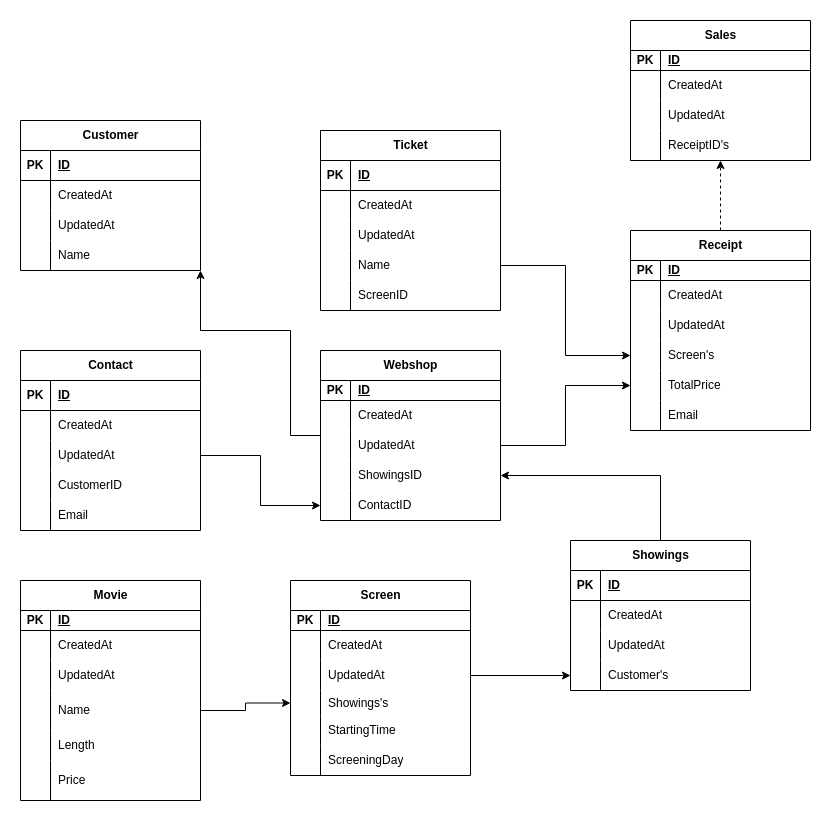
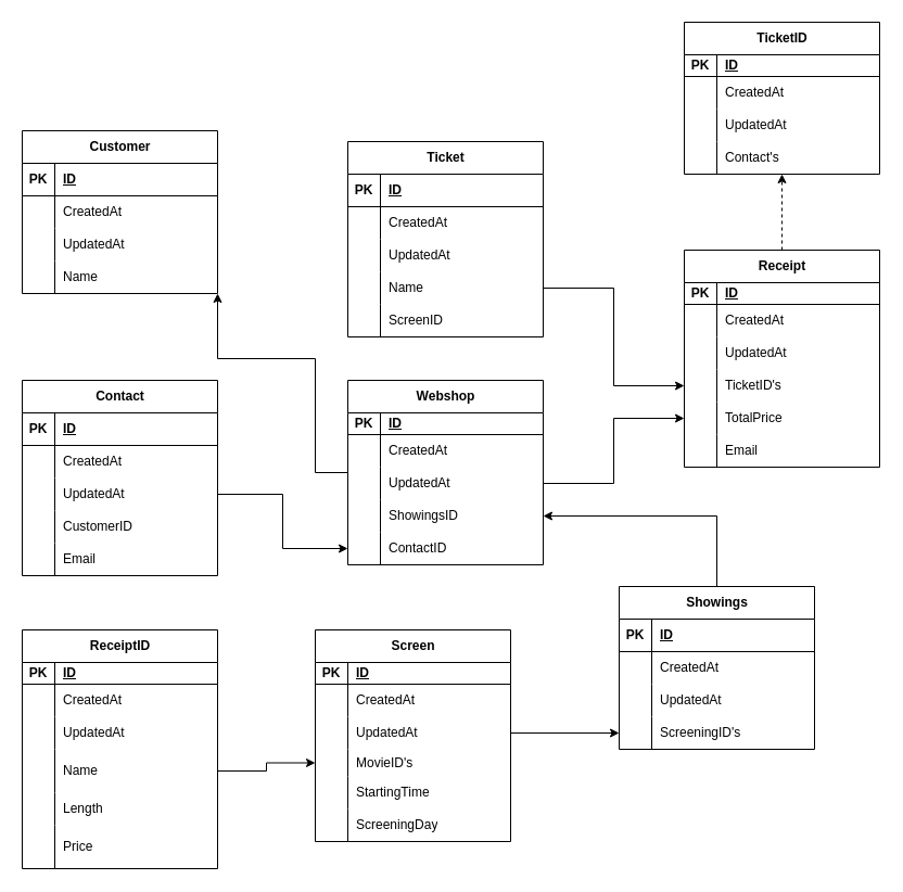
- <mxCell id="141" value="Sales" style="shape=table;startSize=30;container=1;collapsible=1;childLayout=tableLayout;fixedRows=1;rowLines=0;fontStyle=1;align=center;resizeLast=1;html=1;" vertex="1" parent="1"><mxGeometry x="630" y="20" width="180" height="140" as="geometry" /></mxCell>
+ <mxCell id="141" value="TicketID" style="shape=table;startSize=30;container=1;collapsible=1;childLayout=tableLayout;fixedRows=1;rowLines=0;fontStyle=1;align=center;resizeLast=1;html=1;" vertex="1" parent="1"><mxGeometry x="630" y="20" width="180" height="140" as="geometry" /></mxCell>
- <mxCell id="153" value="ReceiptID's" style="shape=partialRectangle;connectable=0;fillColor=none;top=0;left=0;bottom=0;right=0;align=left;spacingLeft=6;overflow=hidden;whiteSpace=wrap;html=1;" vertex="1" parent="151"><mxGeometry x="30" width="150" height="30" as="geometry"><mxRectangle width="150" height="30" as="alternateBounds" /></mxGeometry></mxCell>
+ <mxCell id="153" value="Contact's" style="shape=partialRectangle;connectable=0;fillColor=none;top=0;left=0;bottom=0;right=0;align=left;spacingLeft=6;overflow=hidden;whiteSpace=wrap;html=1;" vertex="1" parent="151"><mxGeometry x="30" width="150" height="30" as="geometry"><mxRectangle width="150" height="30" as="alternateBounds" /></mxGeometry></mxCell>
- <mxCell id="131" value="Screen's" style="shape=partialRectangle;connectable=0;fillColor=none;top=0;left=0;bottom=0;right=0;align=left;spacingLeft=6;overflow=hidden;whiteSpace=wrap;html=1;" vertex="1" parent="129"><mxGeometry x="30" width="150" height="30" as="geometry"><mxRectangle width="150" height="30" as="alternateBounds" /></mxGeometry></mxCell>
+ <mxCell id="131" value="TicketID's" style="shape=partialRectangle;connectable=0;fillColor=none;top=0;left=0;bottom=0;right=0;align=left;spacingLeft=6;overflow=hidden;whiteSpace=wrap;html=1;" vertex="1" parent="129"><mxGeometry x="30" width="150" height="30" as="geometry"><mxRectangle width="150" height="30" as="alternateBounds" /></mxGeometry></mxCell>
- <mxCell id="78" value="Movie" style="shape=table;startSize=30;container=1;collapsible=1;childLayout=tableLayout;fixedRows=1;rowLines=0;fontStyle=1;align=center;resizeLast=1;html=1;" vertex="1" parent="1"><mxGeometry x="20" y="580" width="180" height="220" as="geometry" /></mxCell>
+ <mxCell id="78" value="ReceiptID" style="shape=table;startSize=30;container=1;collapsible=1;childLayout=tableLayout;fixedRows=1;rowLines=0;fontStyle=1;align=center;resizeLast=1;html=1;" vertex="1" parent="1"><mxGeometry x="20" y="580" width="180" height="220" as="geometry" /></mxCell>
- <mxCell id="15" value="Customer's" style="shape=partialRectangle;connectable=0;fillColor=none;top=0;left=0;bottom=0;right=0;align=left;spacingLeft=6;overflow=hidden;whiteSpace=wrap;html=1;" vertex="1" parent="13"><mxGeometry x="30" width="150" height="30" as="geometry"><mxRectangle width="150" height="30" as="alternateBounds" /></mxGeometry></mxCell>
+ <mxCell id="15" value="ScreeningID's" style="shape=partialRectangle;connectable=0;fillColor=none;top=0;left=0;bottom=0;right=0;align=left;spacingLeft=6;overflow=hidden;whiteSpace=wrap;html=1;" vertex="1" parent="13"><mxGeometry x="30" width="150" height="30" as="geometry"><mxRectangle width="150" height="30" as="alternateBounds" /></mxGeometry></mxCell>
- <mxCell id="109" value="Showings's" style="shape=partialRectangle;connectable=0;fillColor=none;top=0;left=0;bottom=0;right=0;align=left;spacingLeft=6;overflow=hidden;whiteSpace=wrap;html=1;" vertex="1" parent="107"><mxGeometry x="30" width="150" height="25" as="geometry"><mxRectangle width="150" height="25" as="alternateBounds" /></mxGeometry></mxCell>
+ <mxCell id="109" value="MovieID's" style="shape=partialRectangle;connectable=0;fillColor=none;top=0;left=0;bottom=0;right=0;align=left;spacingLeft=6;overflow=hidden;whiteSpace=wrap;html=1;" vertex="1" parent="107"><mxGeometry x="30" width="150" height="25" as="geometry"><mxRectangle width="150" height="25" as="alternateBounds" /></mxGeometry></mxCell>
